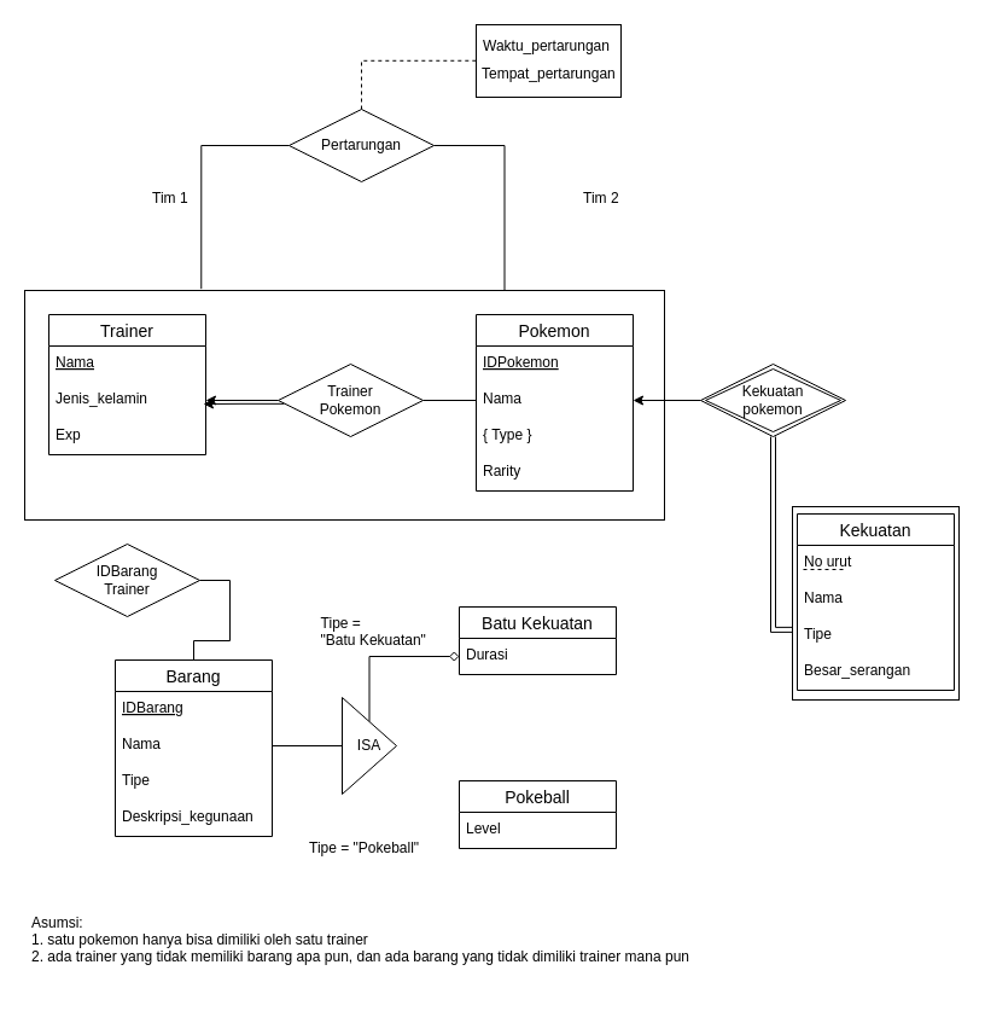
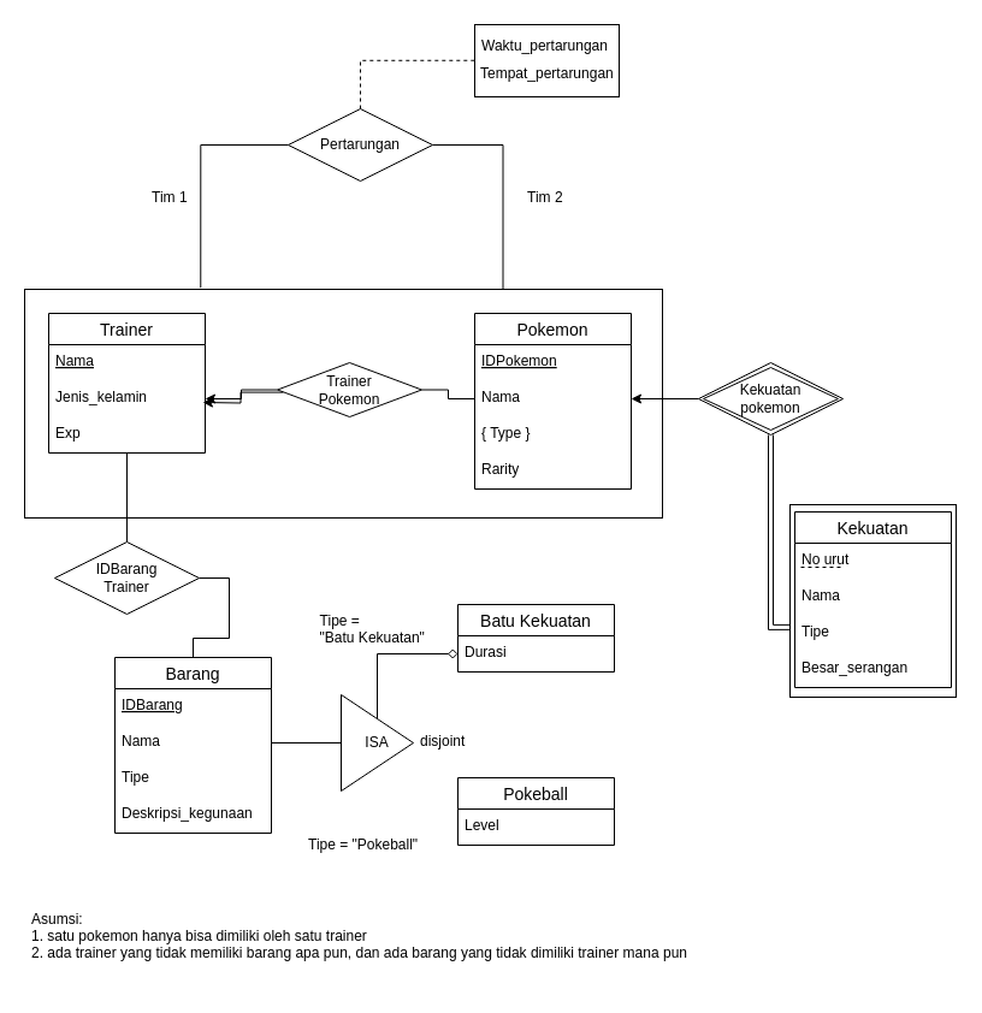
- <mxCell id="27" value="Tim 2" style="text;strokeColor=none;fillColor=none;spacingLeft=4;spacingRight=4;overflow=hidden;rotatable=0;points=[[0,0.5],[1,0.5]];portConstraint=eastwest;fontSize=12;" vertex="1" parent="1"><mxGeometry x="477" y="150" width="130" height="30" as="geometry" /></mxCell>
+ <mxCell id="27" value="Tim 2" style="text;strokeColor=none;fillColor=none;spacingLeft=4;spacingRight=4;overflow=hidden;rotatable=0;points=[[0,0.5],[1,0.5]];portConstraint=eastwest;fontSize=12;" vertex="1" parent="1"><mxGeometry x="432" y="150" width="130" height="30" as="geometry" /></mxCell>
- <mxCell id="21" value="Trainer&lt;br&gt;Pokemon" style="shape=rhombus;perimeter=rhombusPerimeter;whiteSpace=wrap;html=1;align=center;" vertex="1" parent="1"><mxGeometry x="230" y="301" width="120" height="60" as="geometry" /></mxCell>
+ <mxCell id="21" value="Trainer&lt;br&gt;Pokemon" style="shape=rhombus;perimeter=rhombusPerimeter;whiteSpace=wrap;html=1;align=center;" vertex="1" parent="1"><mxGeometry x="230" y="301" width="120" height="45" as="geometry" /></mxCell>
+ <mxCell id="33" style="edgeStyle=orthogonalEdgeStyle;rounded=0;orthogonalLoop=1;jettySize=auto;html=1;exitX=0.5;exitY=0;exitDx=0;exitDy=0;entryX=0.5;entryY=1;entryDx=0;entryDy=0;endArrow=none;endFill=0;" edge="1" parent="1" source="35" target="4"><mxGeometry relative="1" as="geometry" /></mxCell>
- <mxCell id="37" value="ISA" style="triangle;whiteSpace=wrap;html=1;" vertex="1" parent="1"><mxGeometry x="283" y="577" width="45" height="80" as="geometry" /></mxCell>
+ <mxCell id="37" value="ISA" style="triangle;whiteSpace=wrap;html=1;" vertex="1" parent="1"><mxGeometry x="283" y="577" width="60" height="80" as="geometry" /></mxCell>
+ <mxCell id="45" value="disjoint" style="text;strokeColor=none;fillColor=none;spacingLeft=4;spacingRight=4;overflow=hidden;rotatable=0;points=[[0,0.5],[1,0.5]];portConstraint=eastwest;fontSize=12;" vertex="1" parent="1"><mxGeometry x="343" y="602" width="130" height="30" as="geometry" /></mxCell>
